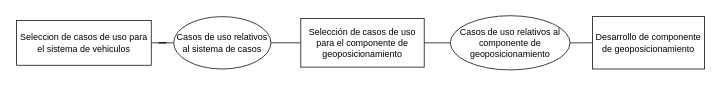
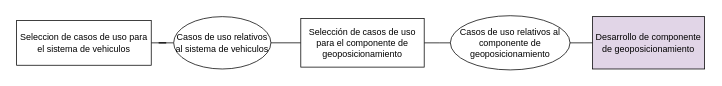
- <mxCell id="6" value="Casos de uso relativos al sistema de casos" style="ellipse;whiteSpace=wrap;html=1;" vertex="1" parent="1"><mxGeometry x="230" y="21.75" width="130" height="70" as="geometry" /></mxCell>
+ <mxCell id="6" value="Casos de uso relativos al sistema de vehiculos" style="ellipse;whiteSpace=wrap;html=1;" vertex="1" parent="1"><mxGeometry x="230" y="21.75" width="130" height="70" as="geometry" /></mxCell>
- <mxCell id="2" value="Desarrollo de componente de geoposicionamiento" style="rounded=0;whiteSpace=wrap;html=1;" vertex="1" parent="1"><mxGeometry x="790" y="21.75" width="150" height="70" as="geometry" /></mxCell>
+ <mxCell id="2" value="Desarrollo de componente de geoposicionamiento" style="rounded=0;whiteSpace=wrap;html=1;fillColor=#e1d5e7;" vertex="1" parent="1"><mxGeometry x="790" y="21.75" width="150" height="70" as="geometry" /></mxCell>
